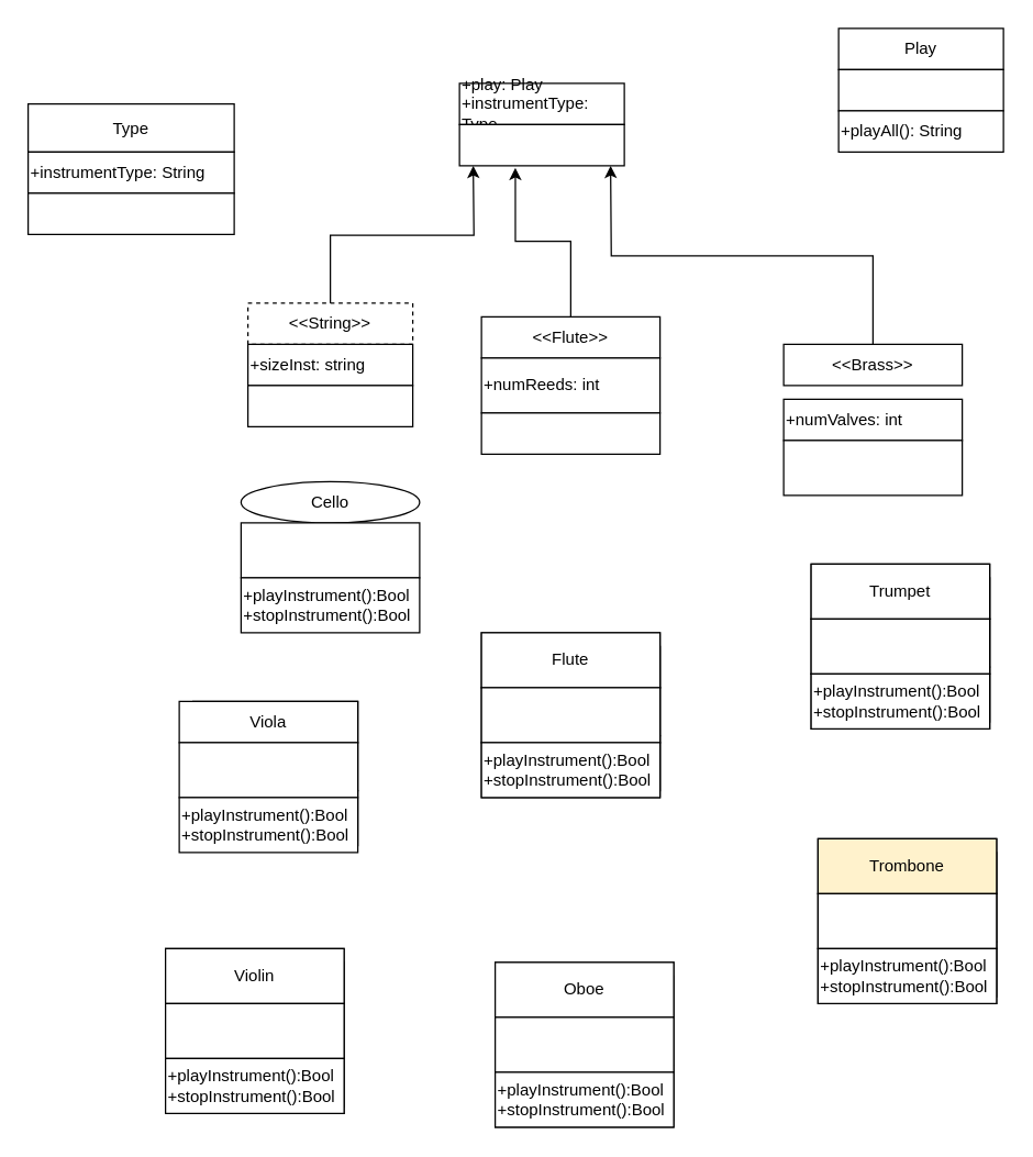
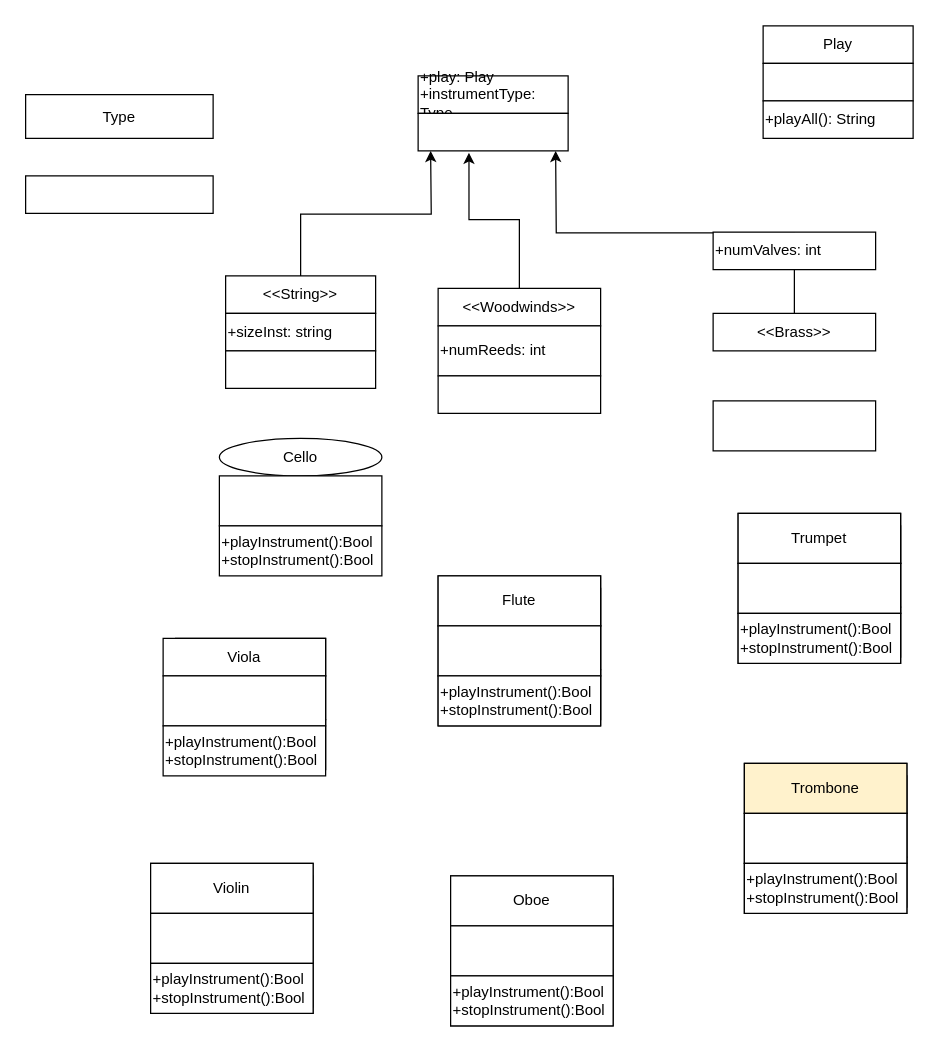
- <mxCell id="8" value="+instrumentType: String" style="rounded=0;whiteSpace=wrap;html=1;align=left;" parent="1" vertex="1"><mxGeometry x="20" y="110" width="150" height="30" as="geometry" /></mxCell>
- <mxCell id="10" value="&amp;lt;&amp;lt;String&amp;gt;&amp;gt;" style="rounded=0;whiteSpace=wrap;html=1;dashed=1;" parent="1" vertex="1"><mxGeometry x="180" y="220" width="120" height="30" as="geometry" /></mxCell>
+ <mxCell id="10" value="&amp;lt;&amp;lt;String&amp;gt;&amp;gt;" style="rounded=0;whiteSpace=wrap;html=1;" parent="1" vertex="1"><mxGeometry x="180" y="220" width="120" height="30" as="geometry" /></mxCell>
- <mxCell id="20" value="&amp;lt;&amp;lt;Flute&amp;gt;&amp;gt;" style="rounded=0;whiteSpace=wrap;html=1;align=center;" parent="1" vertex="1"><mxGeometry x="350" y="230" width="130" height="30" as="geometry" /></mxCell>
+ <mxCell id="20" value="&amp;lt;&amp;lt;Woodwinds&amp;gt;&amp;gt;" style="rounded=0;whiteSpace=wrap;html=1;align=center;" parent="1" vertex="1"><mxGeometry x="350" y="230" width="130" height="30" as="geometry" /></mxCell>
- <mxCell id="29" value="+numValves: int" style="rounded=0;whiteSpace=wrap;html=1;align=left;" parent="1" vertex="1"><mxGeometry x="570" y="290" width="130" height="30" as="geometry" /></mxCell>
+ <mxCell id="29" value="+numValves: int" style="rounded=0;whiteSpace=wrap;html=1;align=left;" parent="1" vertex="1"><mxGeometry x="570" y="185" width="130" height="30" as="geometry" /></mxCell>
